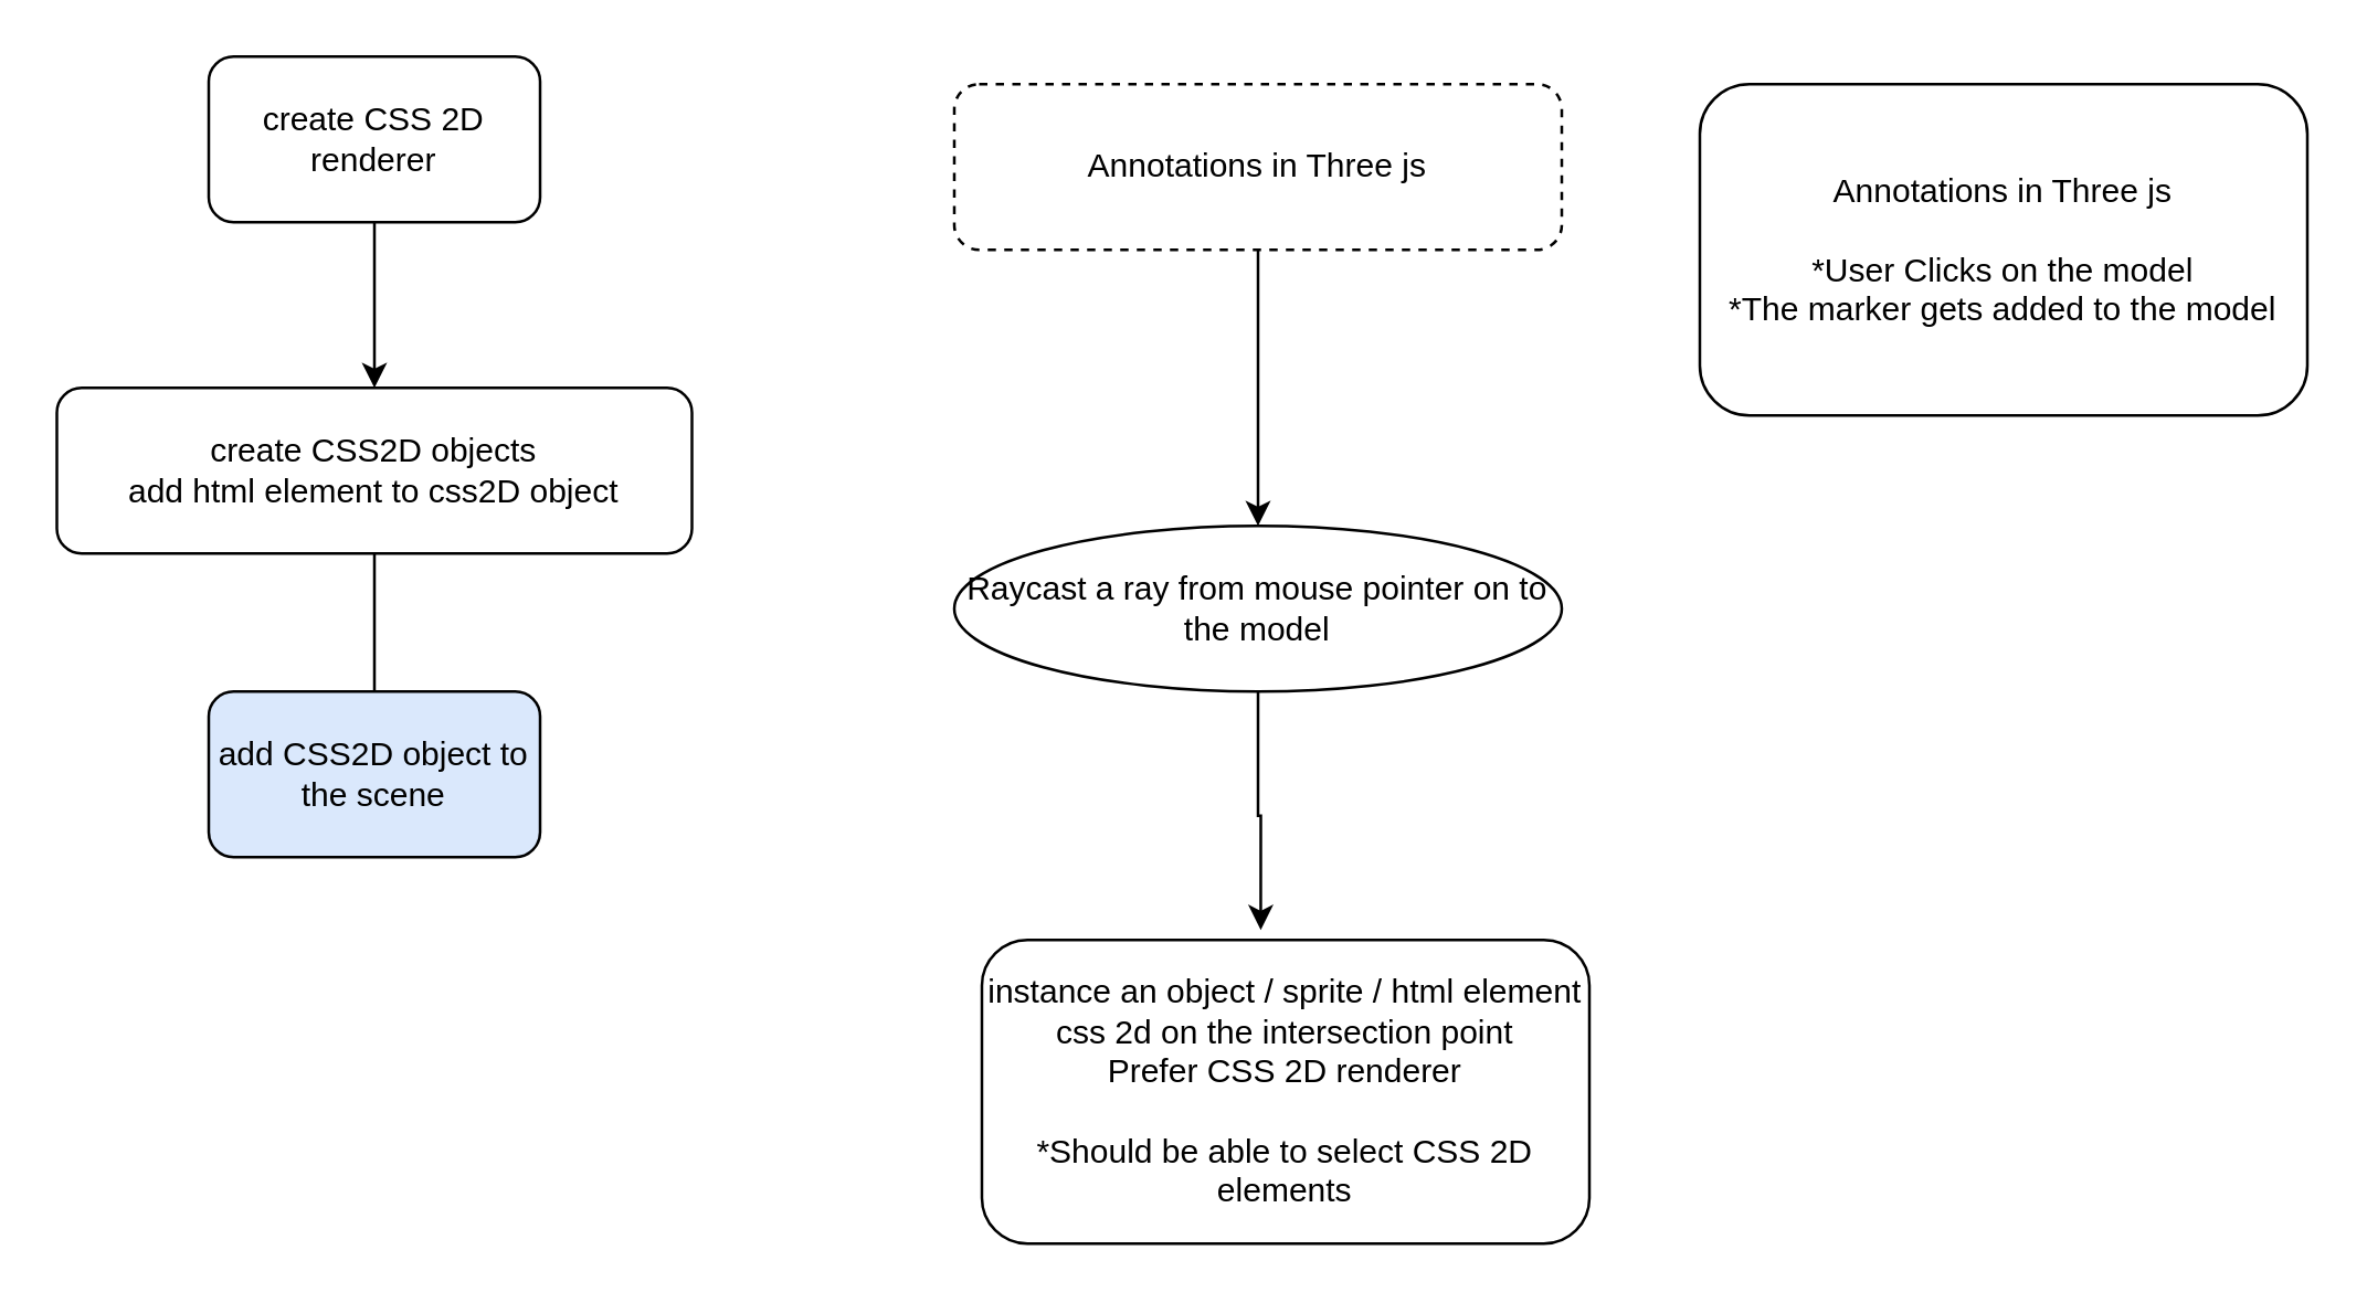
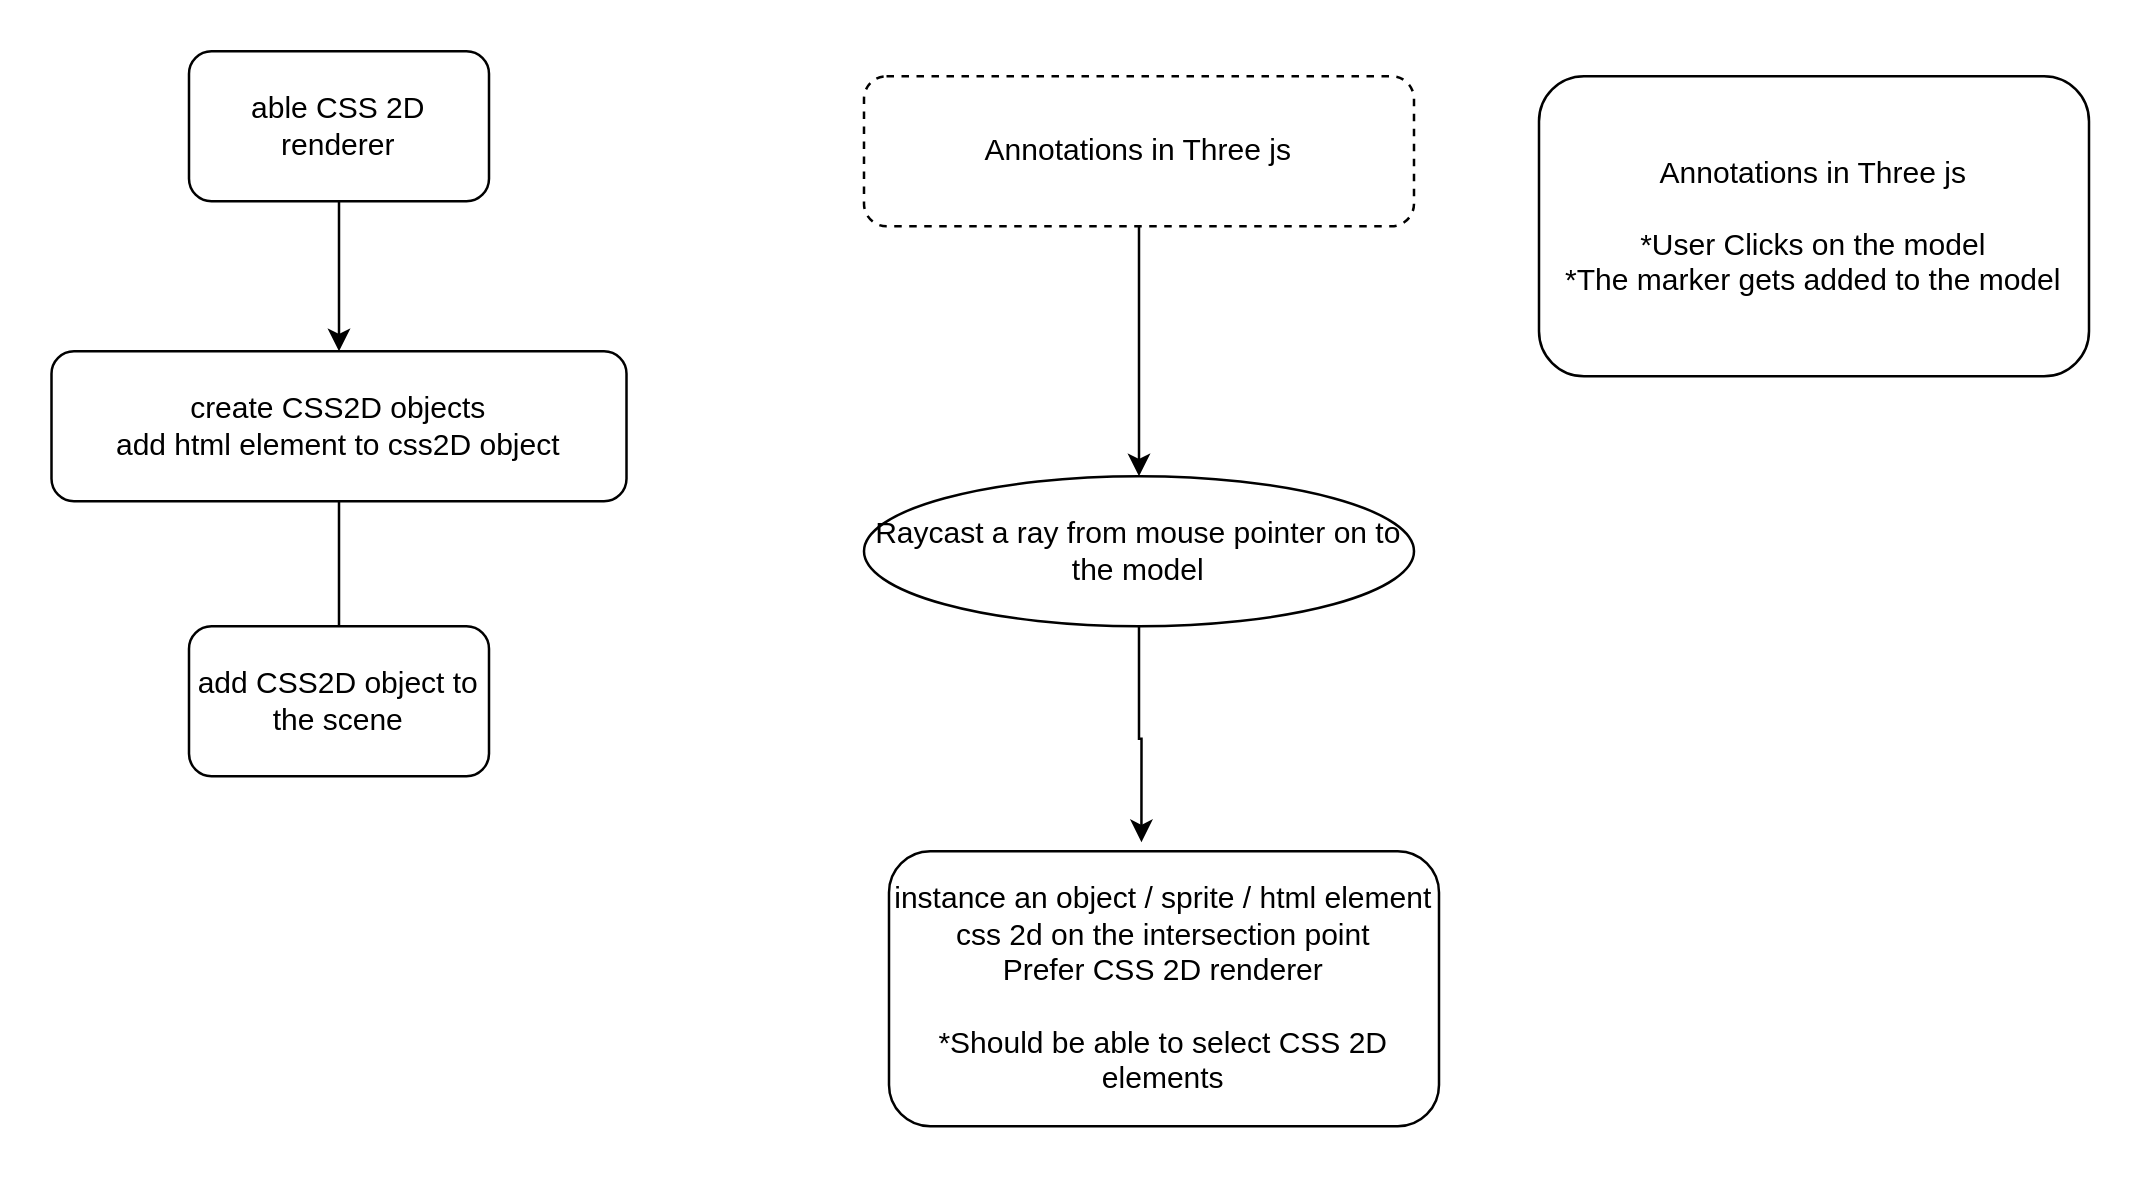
- <mxCell id="9" value="create CSS 2D renderer" style="rounded=1;whiteSpace=wrap;html=1;" vertex="1" parent="1"><mxGeometry x="75" width="120" height="60" as="geometry" y="20" /></mxCell>
+ <mxCell id="9" value="able CSS 2D renderer" style="rounded=1;whiteSpace=wrap;html=1;" vertex="1" parent="1"><mxGeometry x="75" width="120" height="60" as="geometry" y="20" /></mxCell>
- <mxCell id="12" value="add CSS2D object to the scene" style="rounded=1;whiteSpace=wrap;html=1;fillColor=#dae8fc;" vertex="1" parent="1"><mxGeometry x="75" y="250" width="120" height="60" as="geometry" /></mxCell>
+ <mxCell id="12" value="add CSS2D object to the scene" style="rounded=1;whiteSpace=wrap;html=1;" vertex="1" parent="1"><mxGeometry x="75" y="250" width="120" height="60" as="geometry" /></mxCell>
